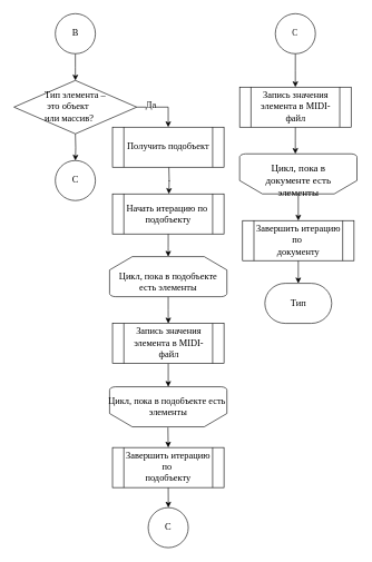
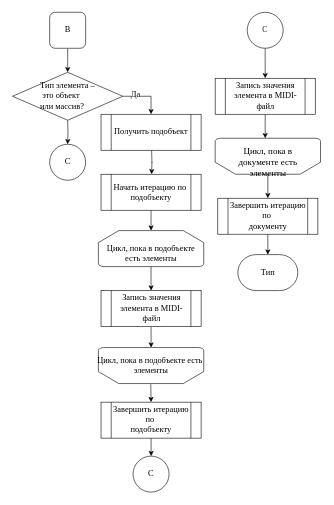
- <mxCell id="4" value="B" style="ellipse;whiteSpace=wrap;html=1;aspect=fixed;fontFamily=Times New Roman;fontSize=14;strokeWidth=1;" vertex="1" parent="1"><mxGeometry x="81.87" y="20" width="60" height="60" as="geometry" /></mxCell>
+ <mxCell id="4" value="B" style="whiteSpace=wrap;html=1;aspect=fixed;fontFamily=Times New Roman;fontSize=14;strokeWidth=1;rounded=1;" vertex="1" parent="1"><mxGeometry x="81.87" y="20" width="60" height="60" as="geometry" /></mxCell>
